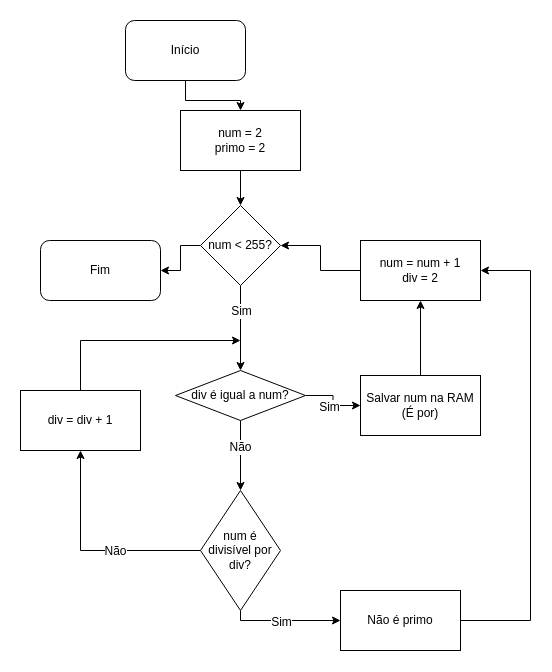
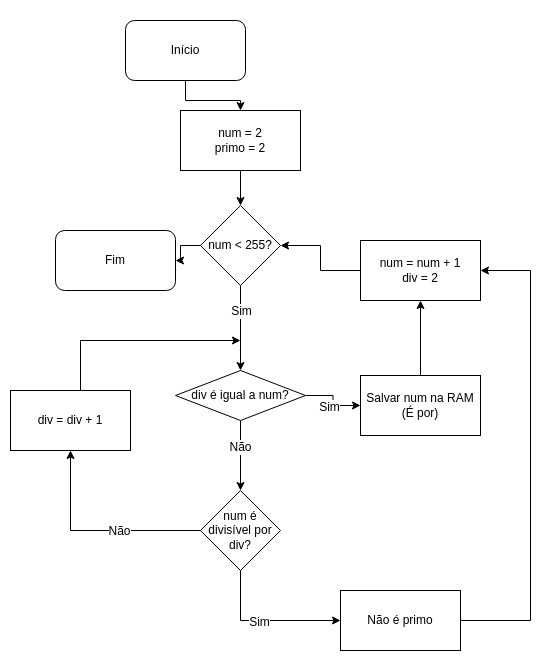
- <mxCell id="4" value="Fim" style="rounded=1;whiteSpace=wrap;html=1;" vertex="1" parent="1"><mxGeometry x="40" y="240" width="120" height="60" as="geometry" /></mxCell>
+ <mxCell id="4" value="Fim" style="rounded=1;whiteSpace=wrap;html=1;" vertex="1" parent="1"><mxGeometry x="55" y="230" width="120" height="60" as="geometry" /></mxCell>
- <mxCell id="20" value="div = div + 1" style="rounded=0;whiteSpace=wrap;html=1;" vertex="1" parent="1"><mxGeometry x="20" y="390" width="120" height="60" as="geometry" /></mxCell>
+ <mxCell id="20" value="div = div + 1" style="rounded=0;whiteSpace=wrap;html=1;" vertex="1" parent="1"><mxGeometry x="10" y="390" width="120" height="60" as="geometry" /></mxCell>
- <mxCell id="11" value="num é divisível por div?" style="rhombus;whiteSpace=wrap;html=1;" vertex="1" parent="1"><mxGeometry x="200" y="490" width="80" height="120" as="geometry" /></mxCell>
+ <mxCell id="11" value="num é divisível por div?" style="rhombus;whiteSpace=wrap;html=1;" vertex="1" parent="1"><mxGeometry x="200" y="490" width="80" height="80" as="geometry" /></mxCell>
